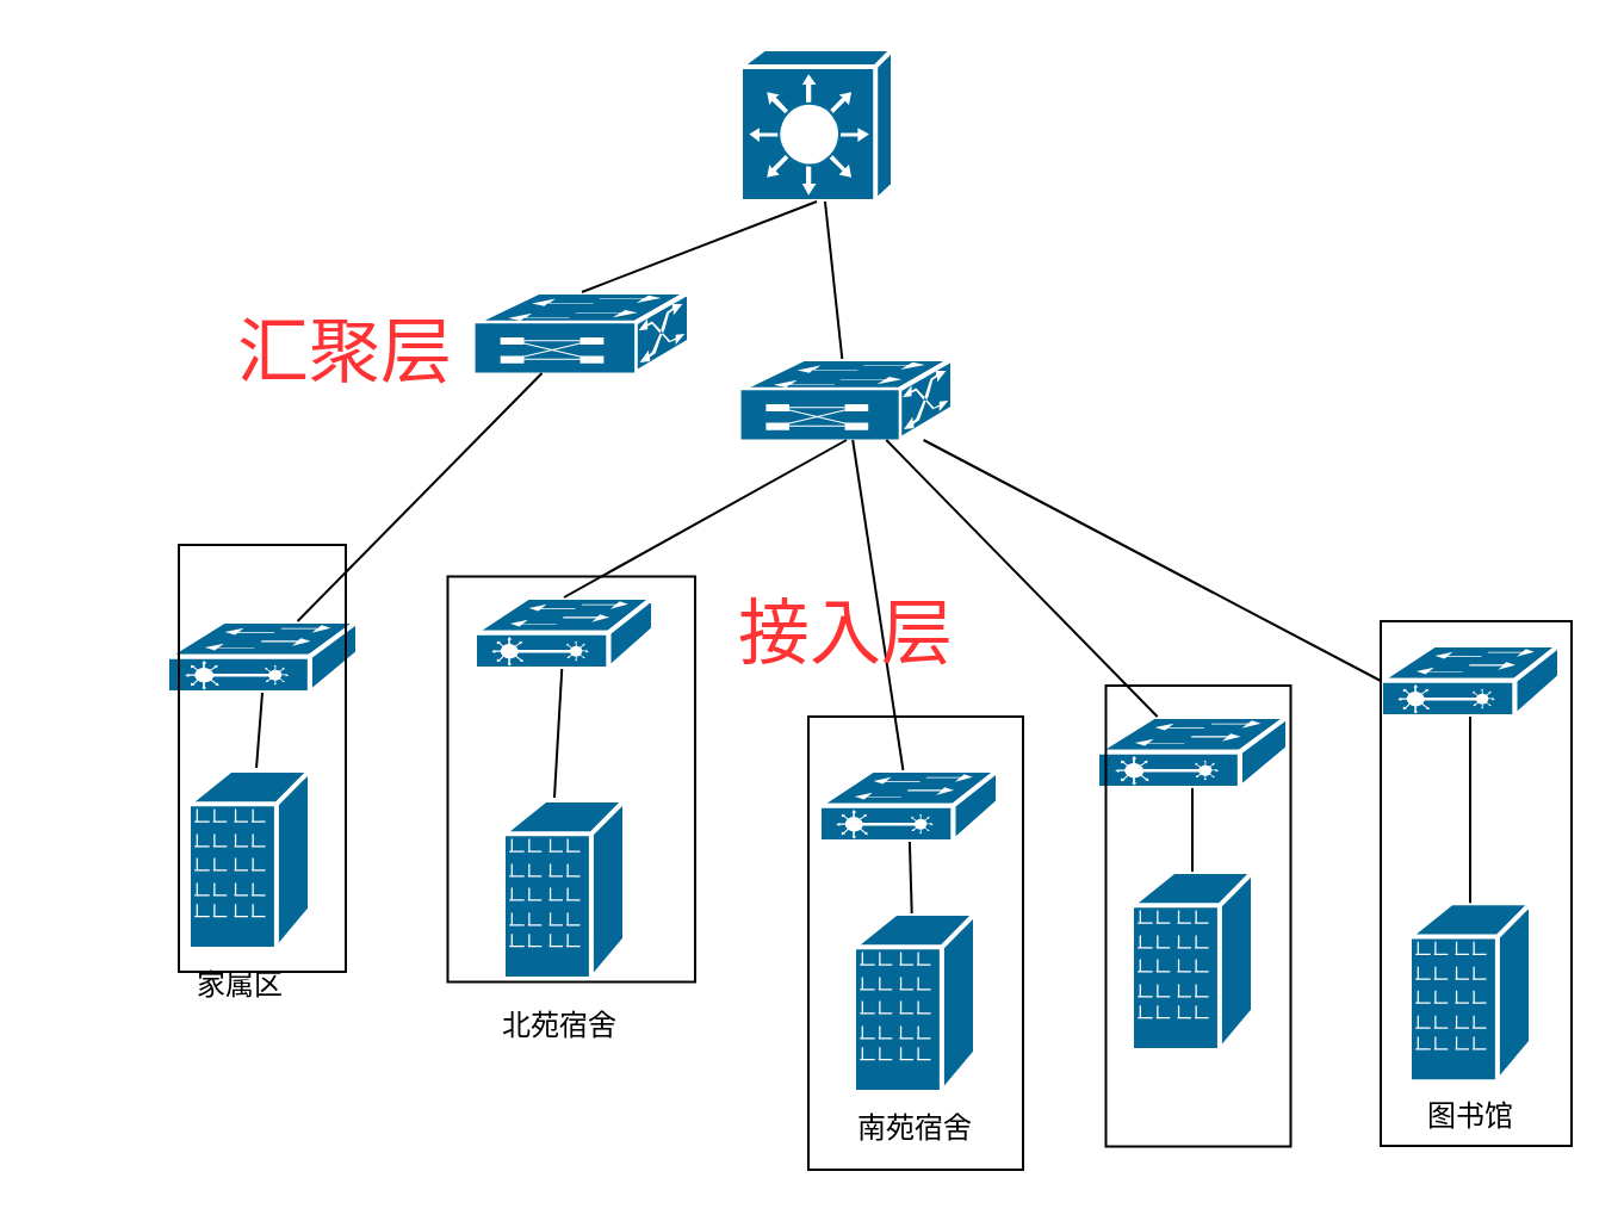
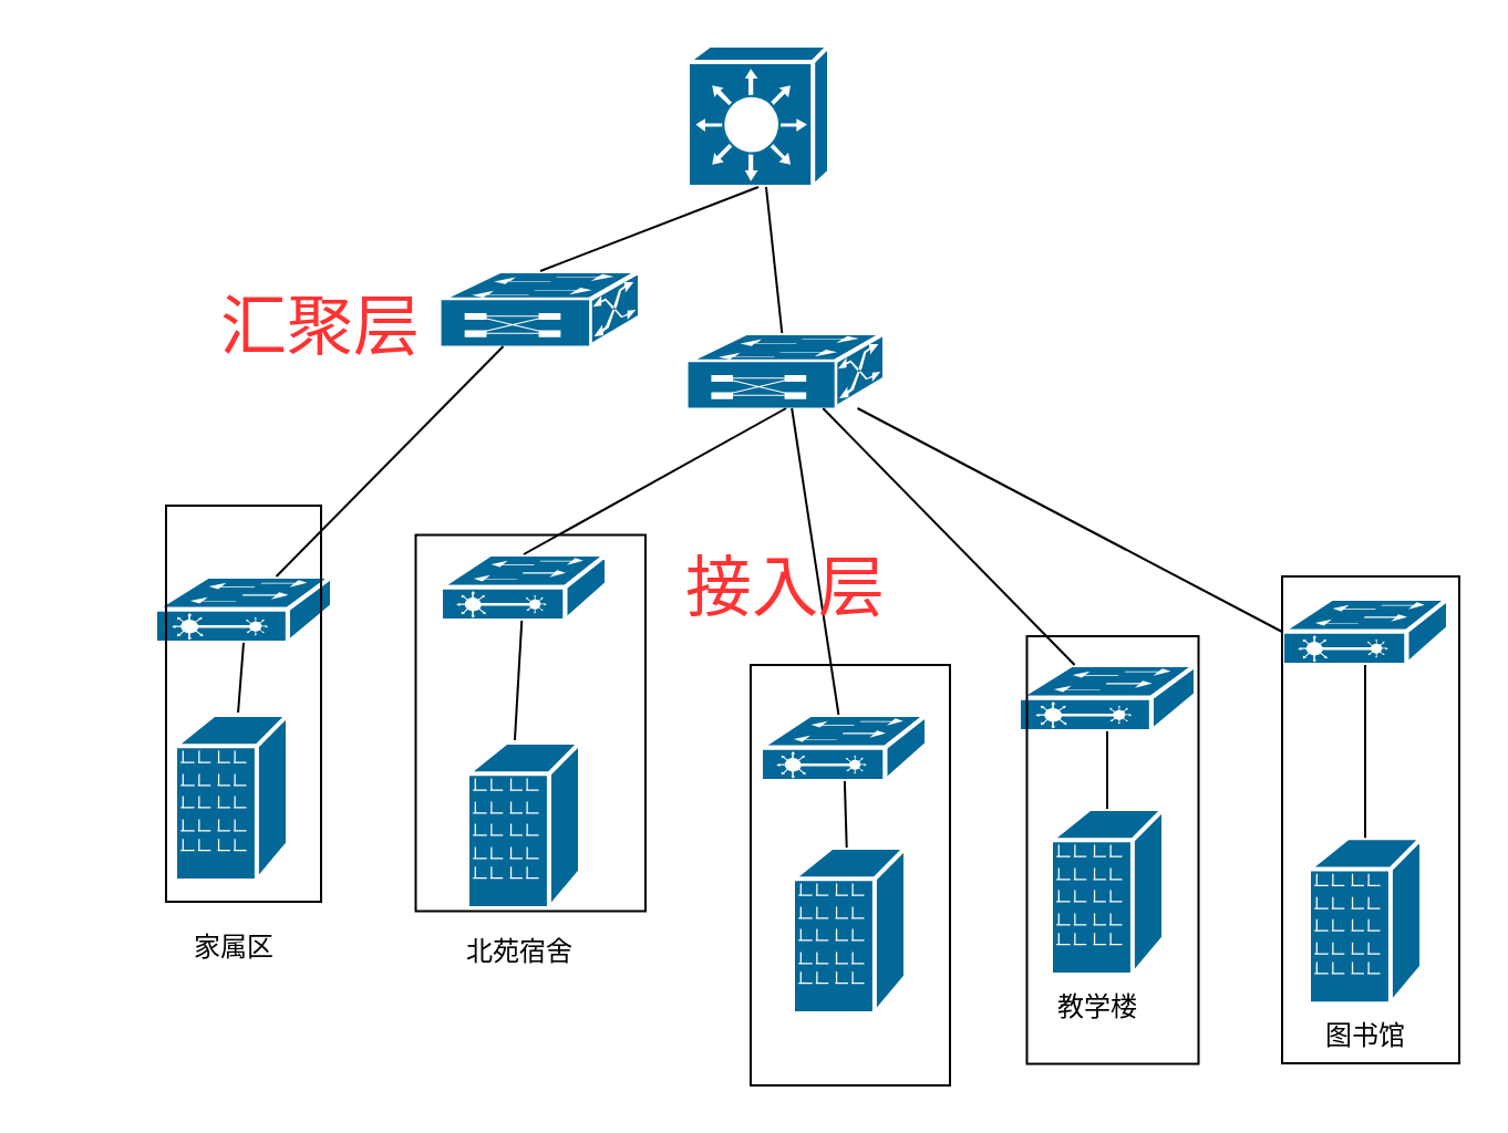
- <mxCell id="10" value="家属区" style="text;html=1;resizable=0;autosize=1;align=center;verticalAlign=middle;points=[];fillColor=none;strokeColor=none;rounded=0;" vertex="1" parent="1"><mxGeometry x="69.5" y="397.5" width="60" height="30" as="geometry" /></mxCell>
+ <mxCell id="10" value="家属区" style="text;html=1;resizable=0;autosize=1;align=center;verticalAlign=middle;points=[];fillColor=none;strokeColor=none;rounded=0;" vertex="1" parent="1"><mxGeometry x="74.5" y="412.5" width="60" height="30" as="geometry" /></mxCell>
+ <mxCell id="19" value="教学楼" style="text;html=1;align=center;verticalAlign=middle;resizable=0;points=[];autosize=1;strokeColor=none;fillColor=none;" vertex="1" parent="1"><mxGeometry x="465" y="440" width="60" height="30" as="geometry" /></mxCell>
- <mxCell id="11" value="南苑宿舍" style="text;html=1;align=center;verticalAlign=middle;resizable=0;points=[];autosize=1;strokeColor=none;fillColor=none;" vertex="1" parent="1"><mxGeometry x="348" y="457.5" width="70" height="30" as="geometry" /></mxCell>
